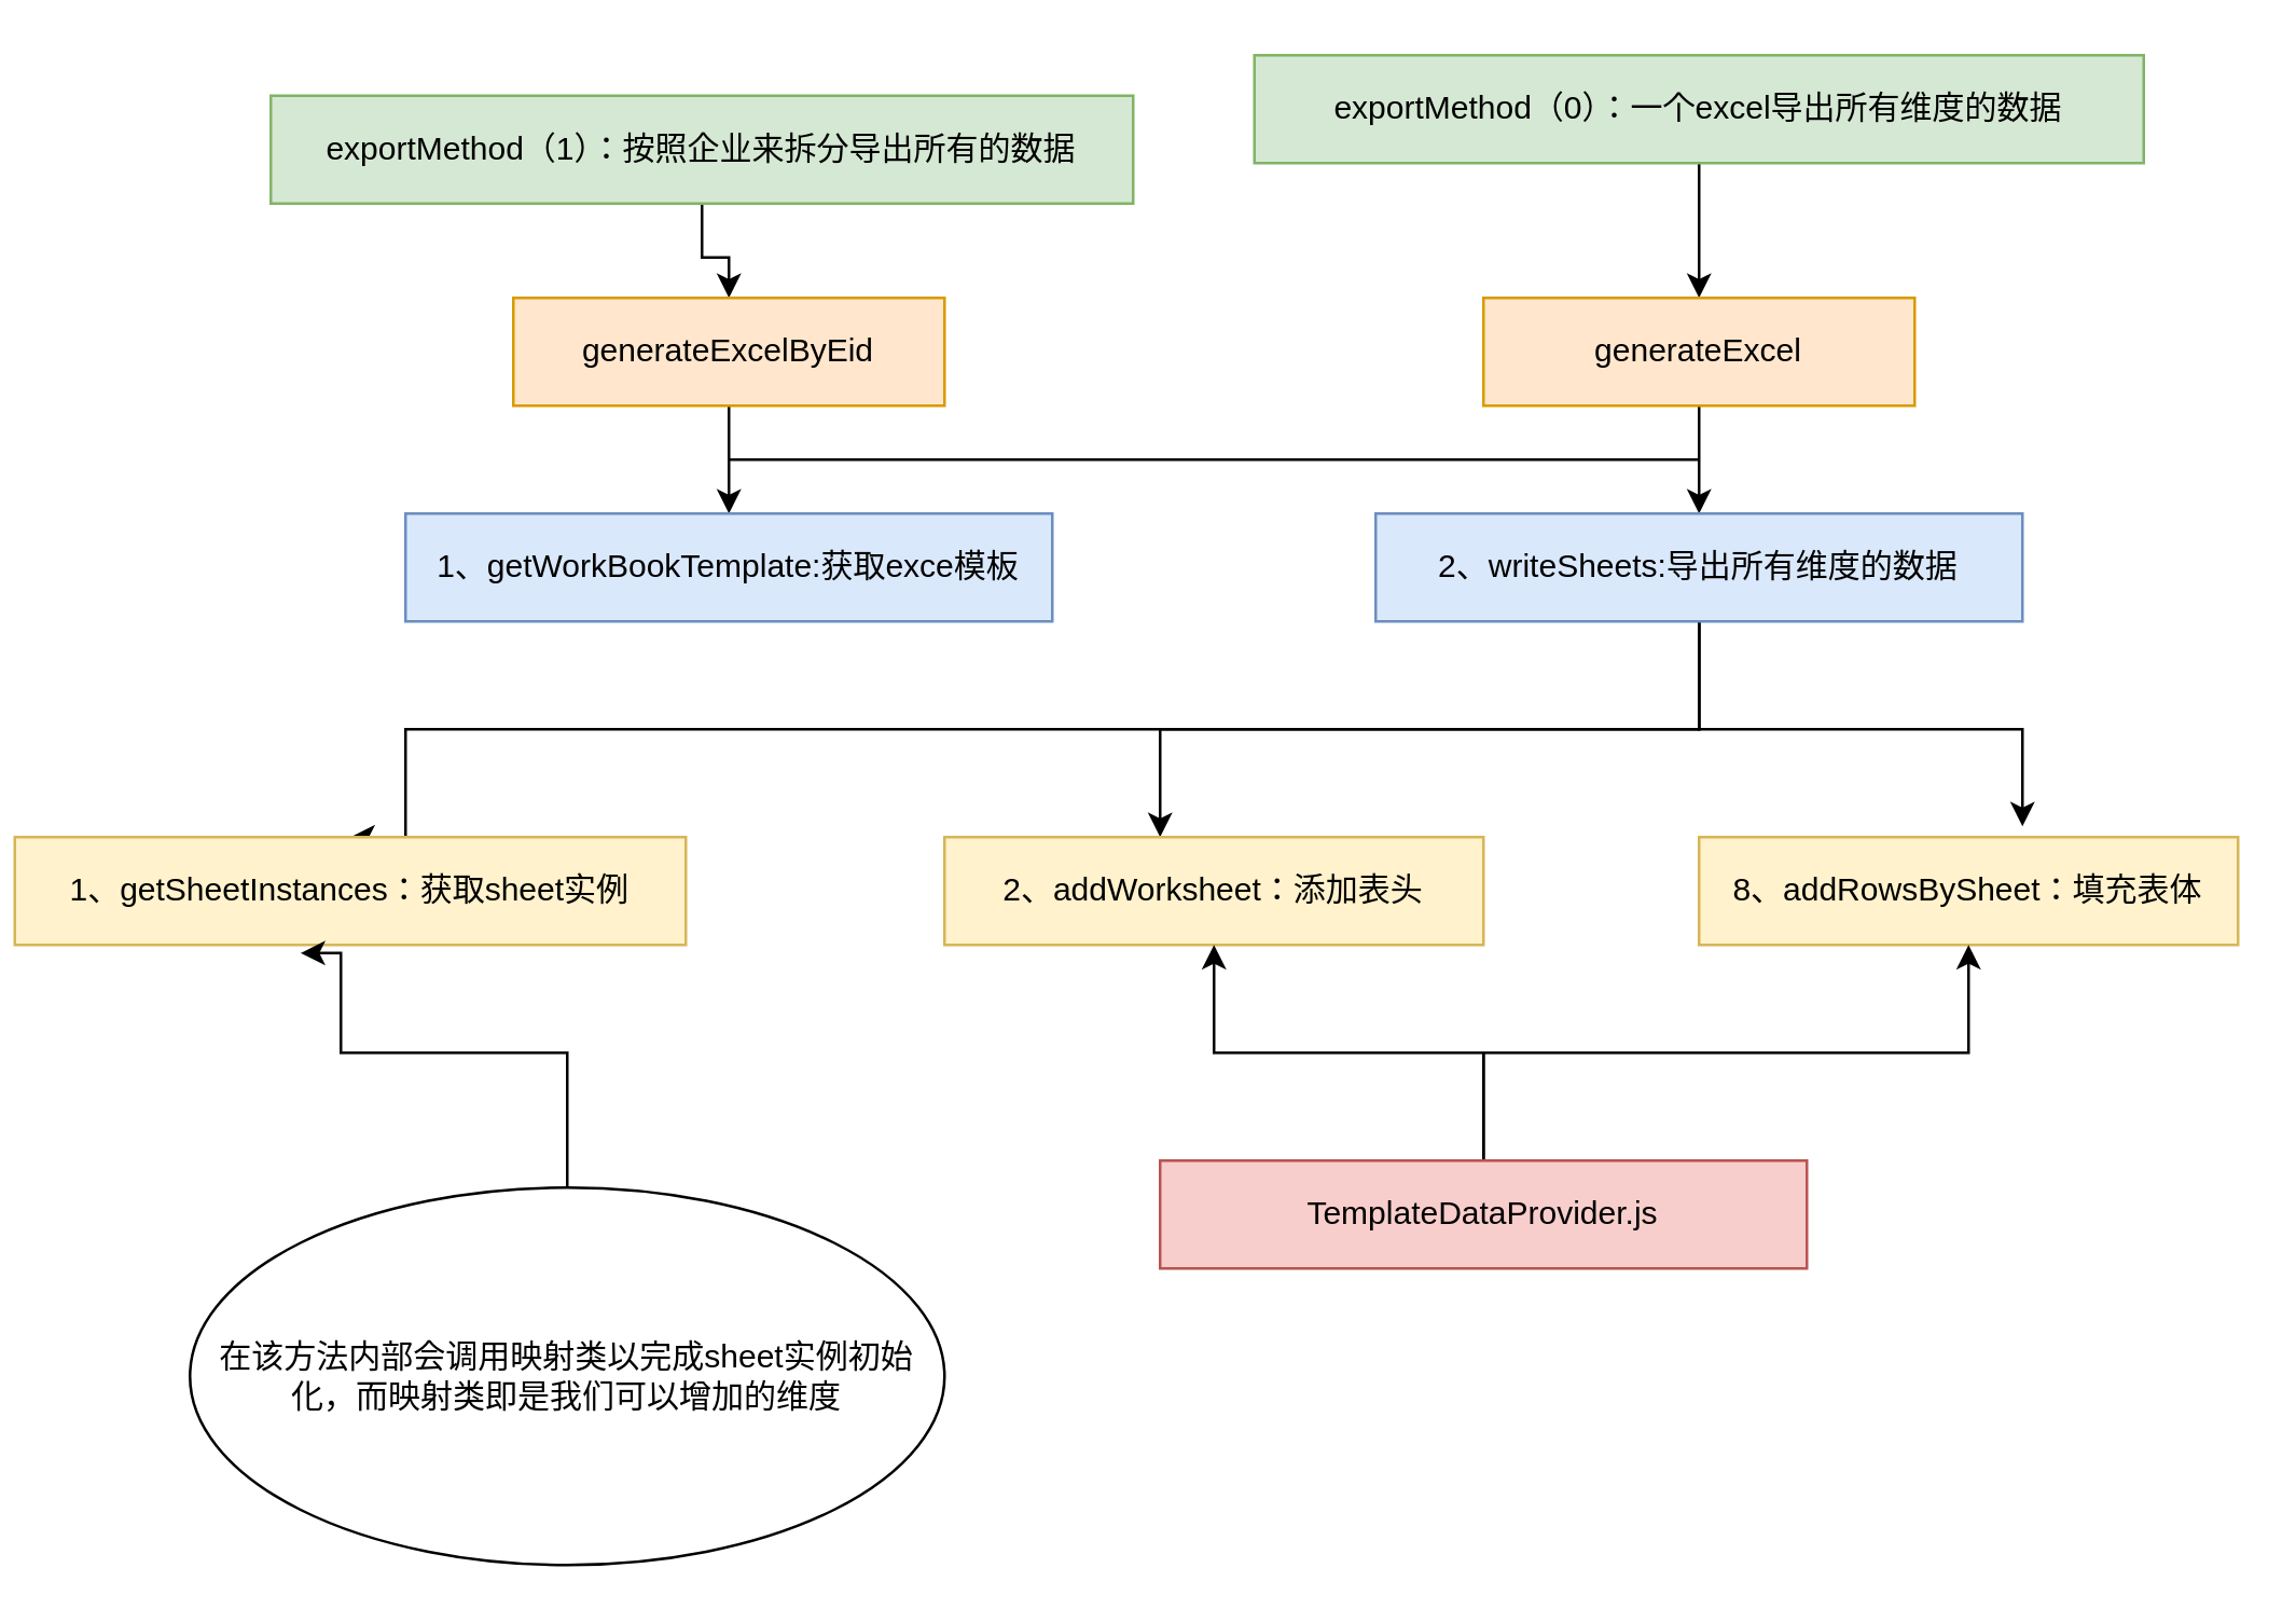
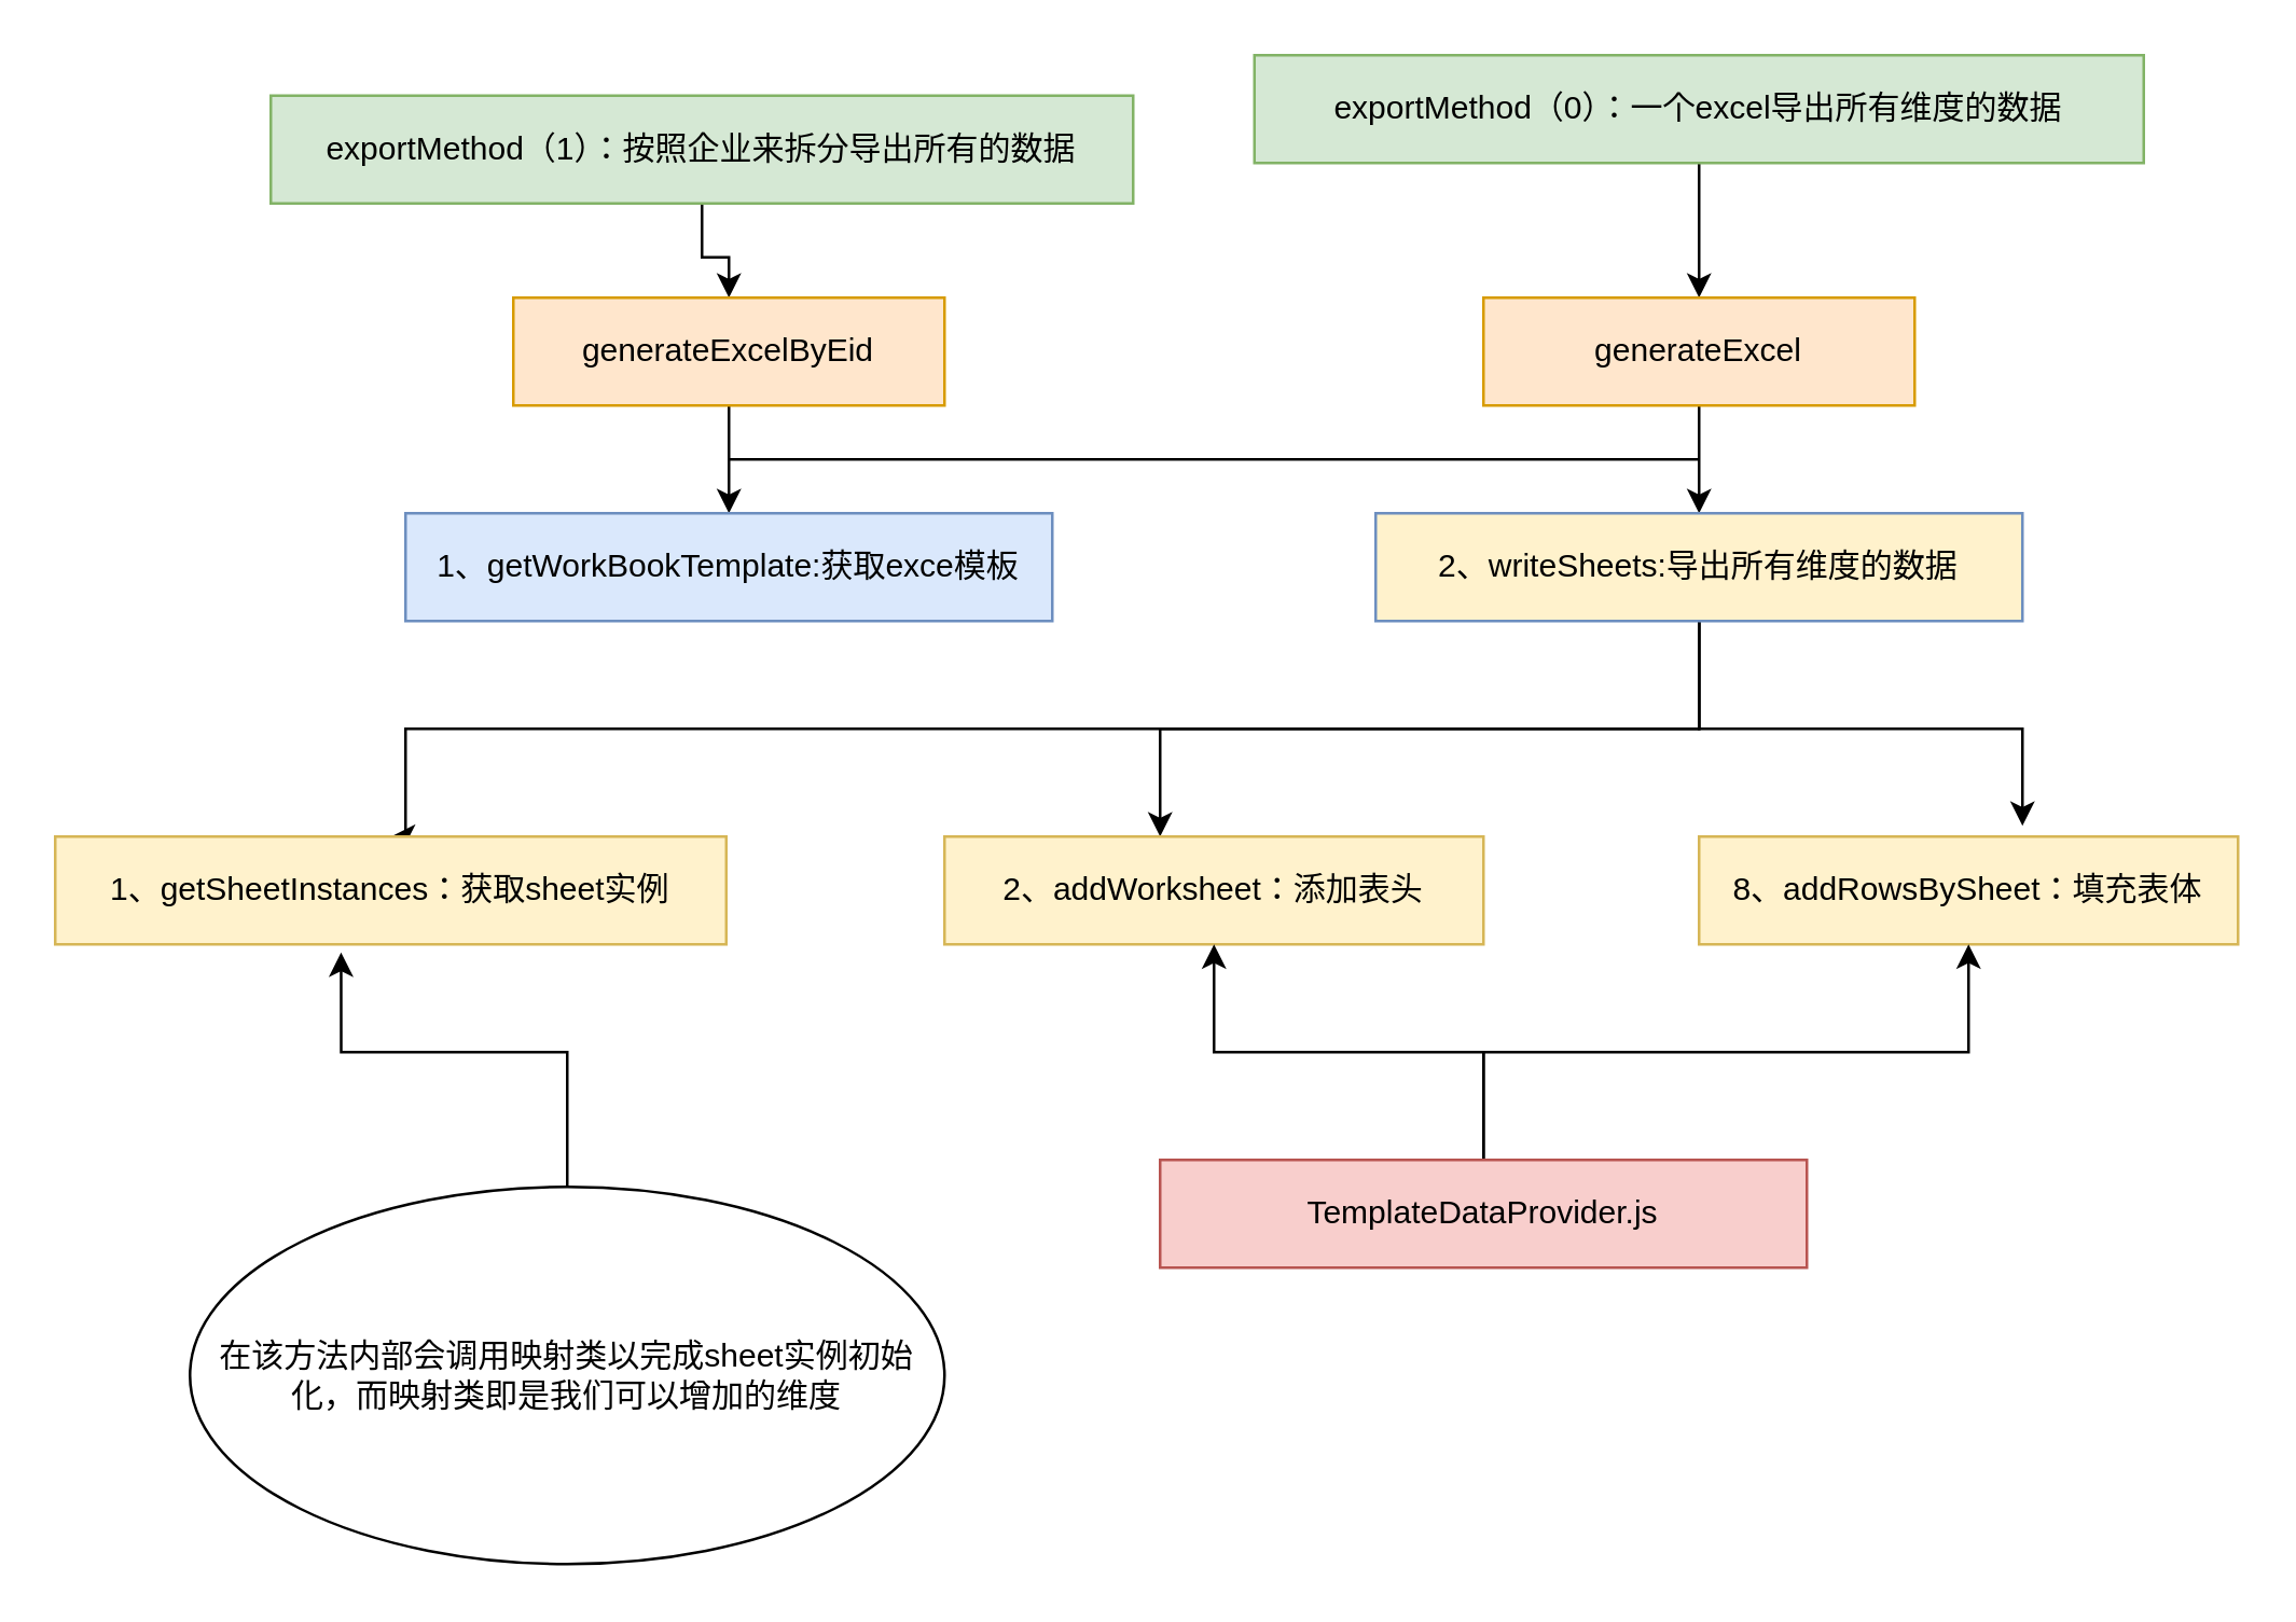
- <mxCell id="14" value="2、writeSheets:导出所有维度的数据" style="rounded=0;whiteSpace=wrap;html=1;fillColor=#dae8fc;strokeColor=#6c8ebf;" vertex="1" parent="1"><mxGeometry x="510" y="190" width="240" height="40" as="geometry" /></mxCell>
+ <mxCell id="14" value="2、writeSheets:导出所有维度的数据" style="rounded=0;whiteSpace=wrap;html=1;fillColor=#fff2cc;strokeColor=#6c8ebf;" vertex="1" parent="1"><mxGeometry x="510" y="190" width="240" height="40" as="geometry" /></mxCell>
- <mxCell id="17" value="1、getSheetInstances：获取sheet实例" style="rounded=0;whiteSpace=wrap;html=1;fillColor=#fff2cc;strokeColor=#d6b656;" vertex="1" parent="1"><mxGeometry x="5" y="310" width="249" height="40" as="geometry" /></mxCell>
+ <mxCell id="17" value="1、getSheetInstances：获取sheet实例" style="rounded=0;whiteSpace=wrap;html=1;fillColor=#fff2cc;strokeColor=#d6b656;" vertex="1" parent="1"><mxGeometry x="20" y="310" width="249" height="40" as="geometry" /></mxCell>
